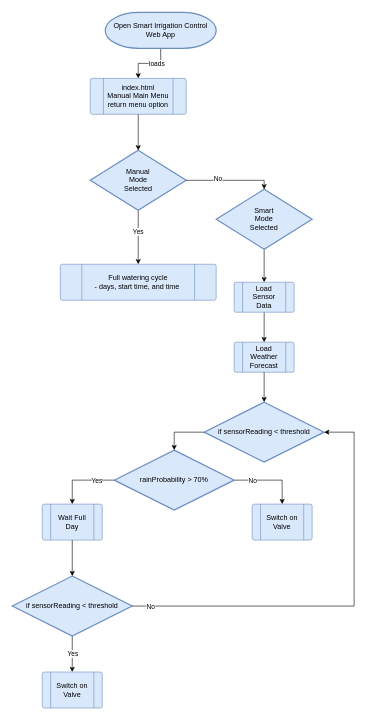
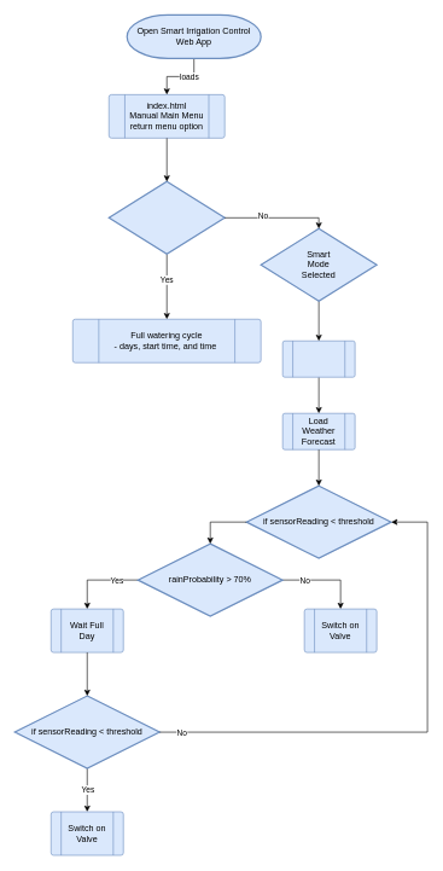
- <mxCell id="13" value="Manual Mode Selected" style="text;html=1;align=center;verticalAlign=middle;whiteSpace=wrap;rounded=0;" parent="1" vertex="1"><mxGeometry x="200" y="285" width="60" height="30" as="geometry" /></mxCell>
- <mxCell id="9" value="Load Sensor Data" style="text;html=1;align=center;verticalAlign=middle;whiteSpace=wrap;rounded=0;" parent="1" vertex="1"><mxGeometry x="410" y="480" width="60" height="30" as="geometry" /></mxCell>
